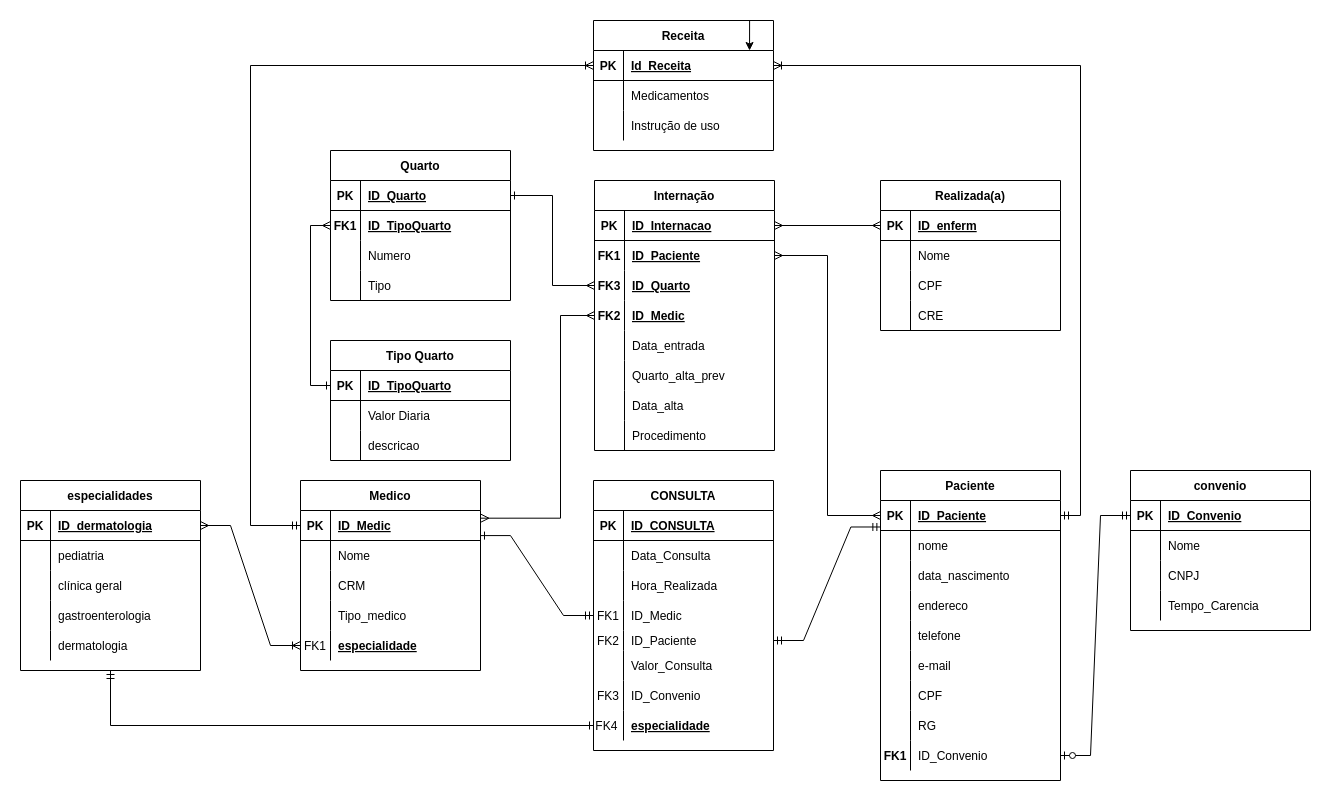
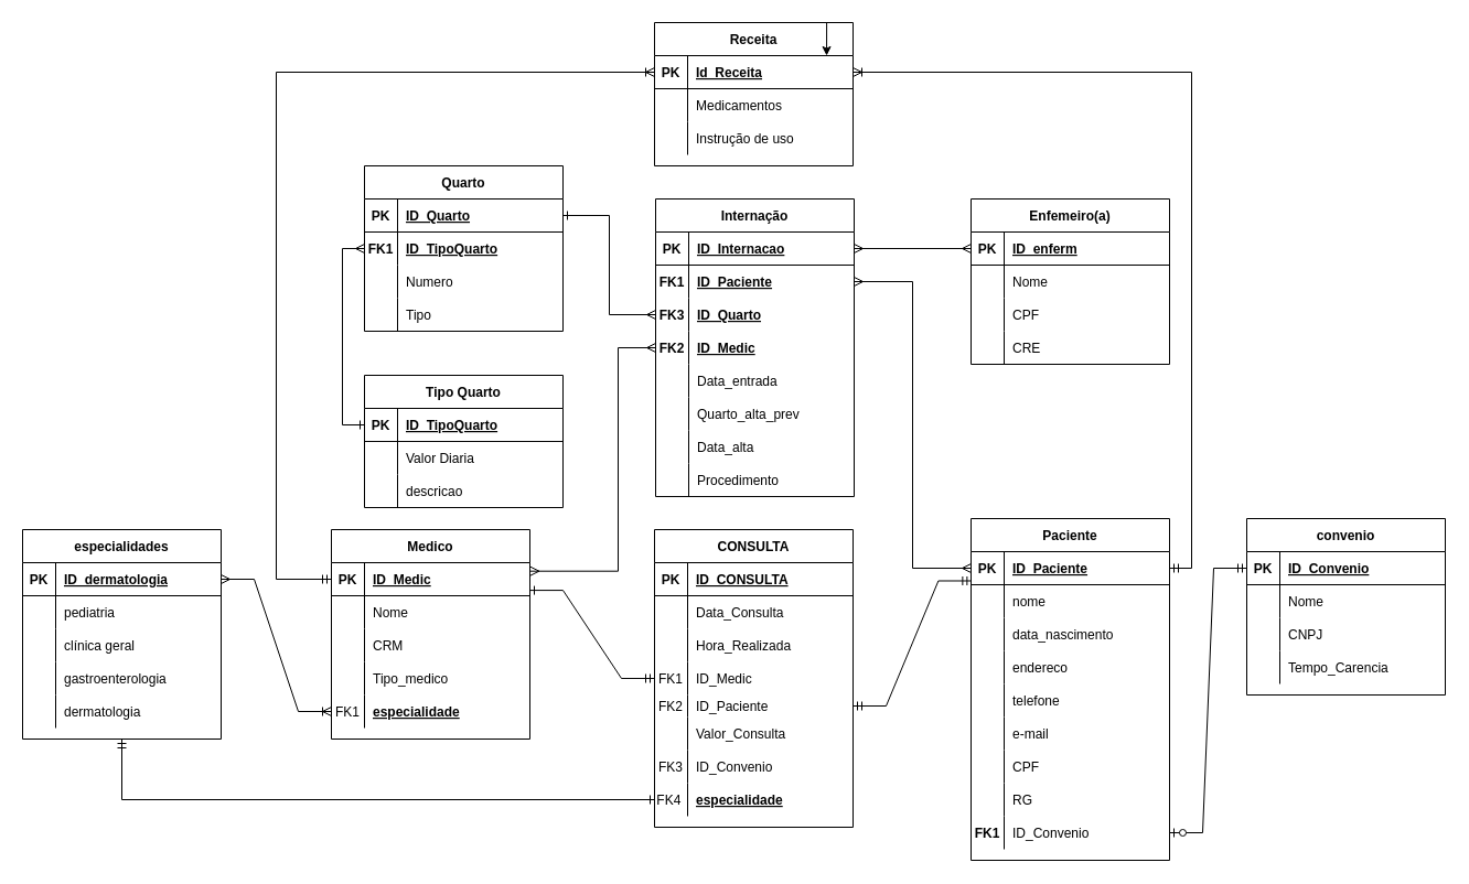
- <mxCell id="143" value="Realizada(a)" style="shape=table;startSize=30;container=1;collapsible=1;childLayout=tableLayout;fixedRows=1;rowLines=0;fontStyle=1;align=center;resizeLast=1;" vertex="1" parent="1"><mxGeometry x="880" y="180" width="180" height="150" as="geometry" /></mxCell>
+ <mxCell id="143" value="Enfemeiro(a)" style="shape=table;startSize=30;container=1;collapsible=1;childLayout=tableLayout;fixedRows=1;rowLines=0;fontStyle=1;align=center;resizeLast=1;" vertex="1" parent="1"><mxGeometry x="880" y="180" width="180" height="150" as="geometry" /></mxCell>
